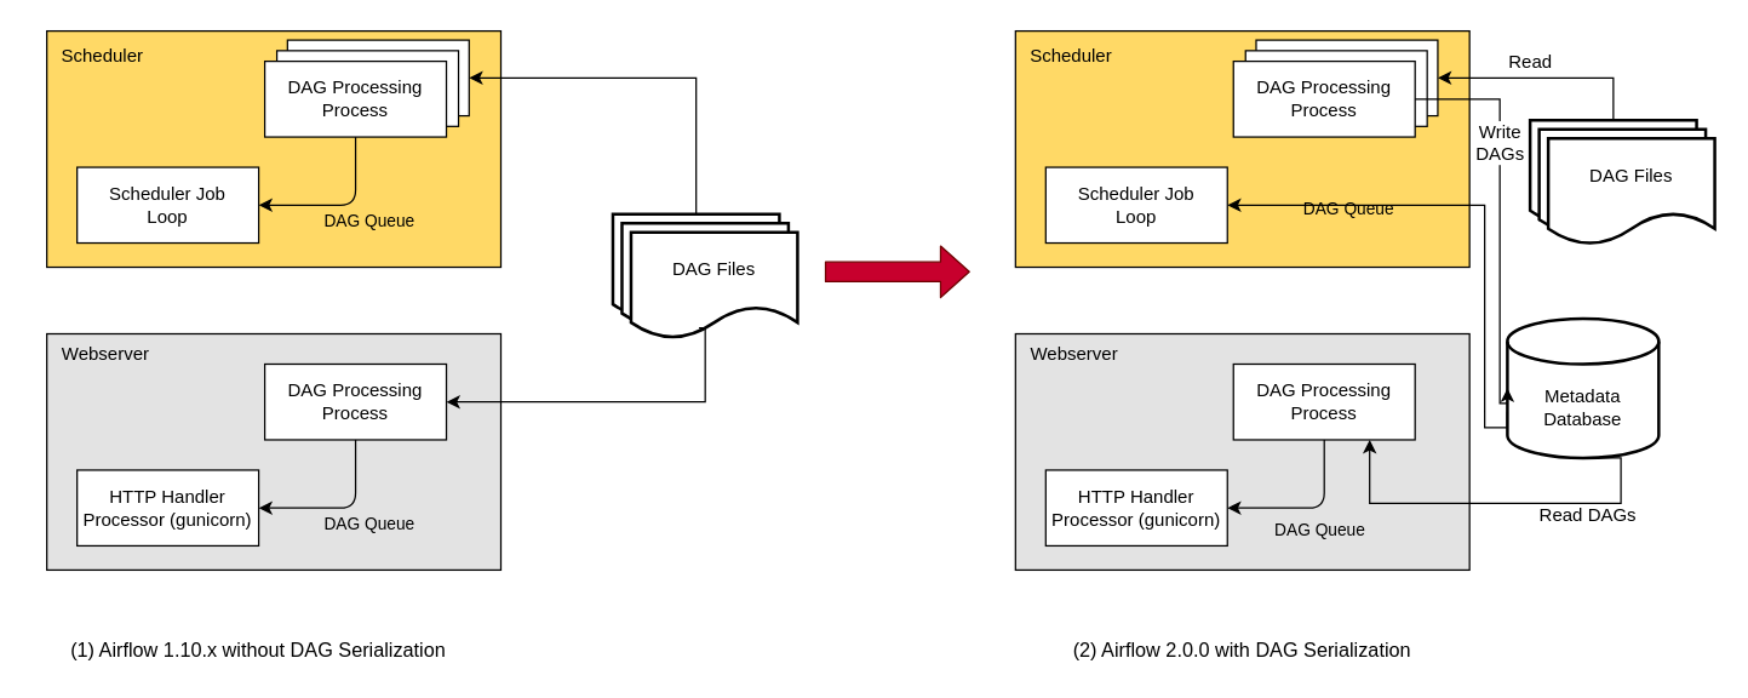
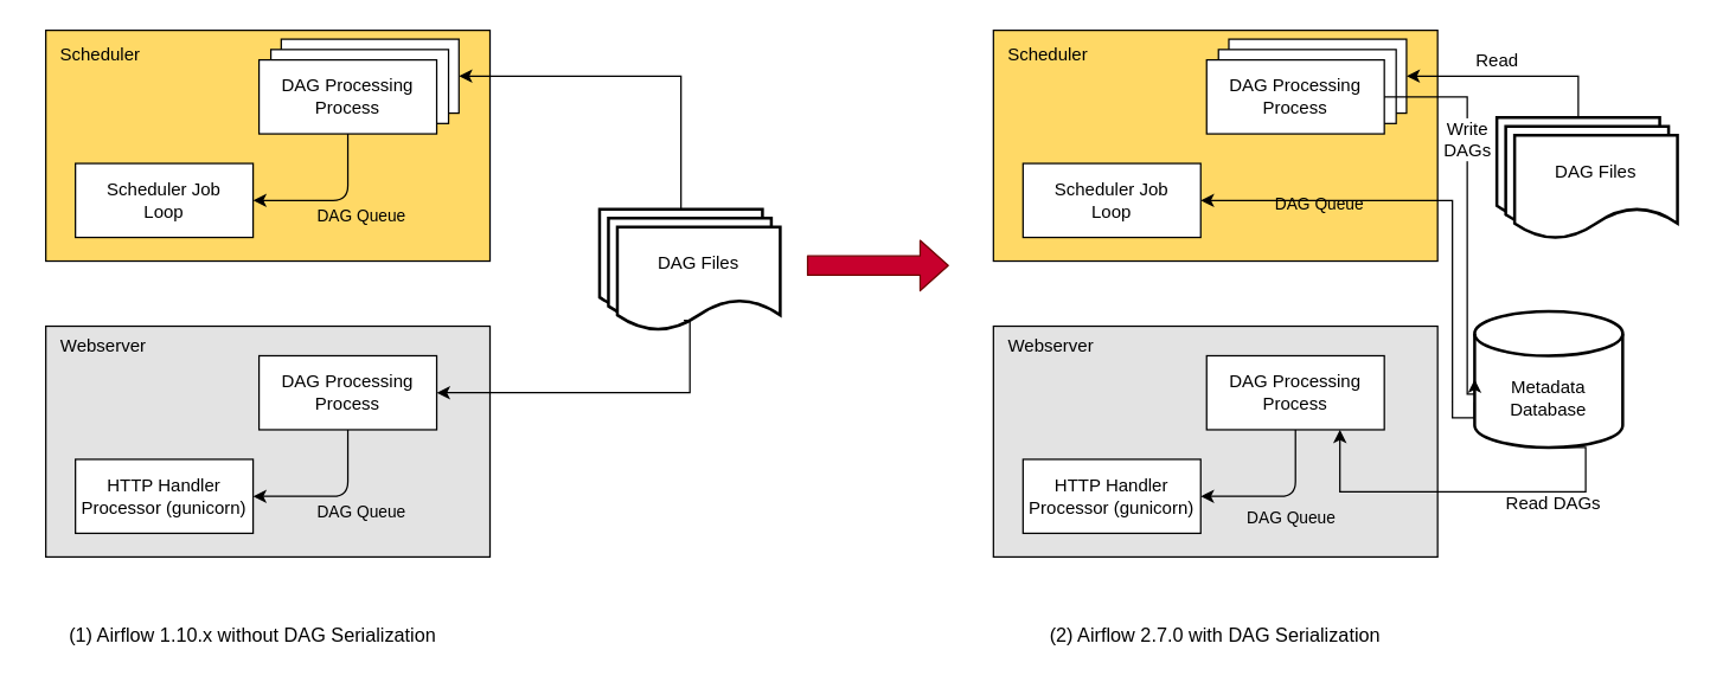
- <mxCell id="50" value="(2) Airflow 2.0.0 with DAG Serialization" style="text;html=1;strokeColor=none;fillColor=none;align=center;verticalAlign=middle;whiteSpace=wrap;rounded=0;fontSize=13;fontStyle=0" vertex="1" parent="1"><mxGeometry x="670" y="419" width="300" height="20" as="geometry" /></mxCell>
+ <mxCell id="50" value="(2) Airflow 2.7.0 with DAG Serialization" style="text;html=1;strokeColor=none;fillColor=none;align=center;verticalAlign=middle;whiteSpace=wrap;rounded=0;fontSize=13;fontStyle=0" vertex="1" parent="1"><mxGeometry x="670" y="419" width="300" height="20" as="geometry" /></mxCell>
